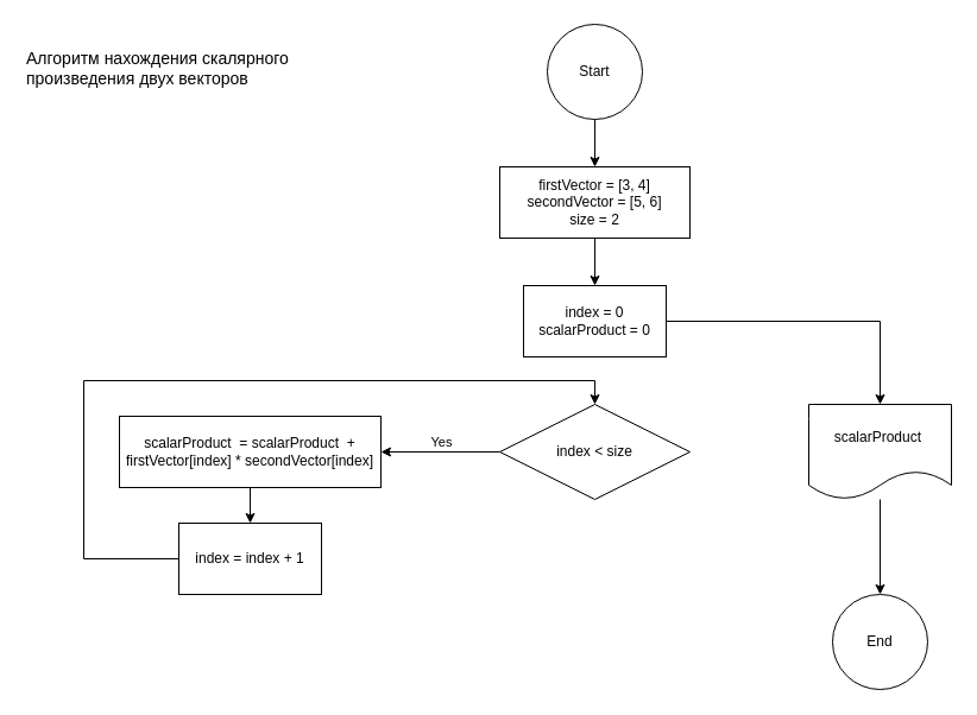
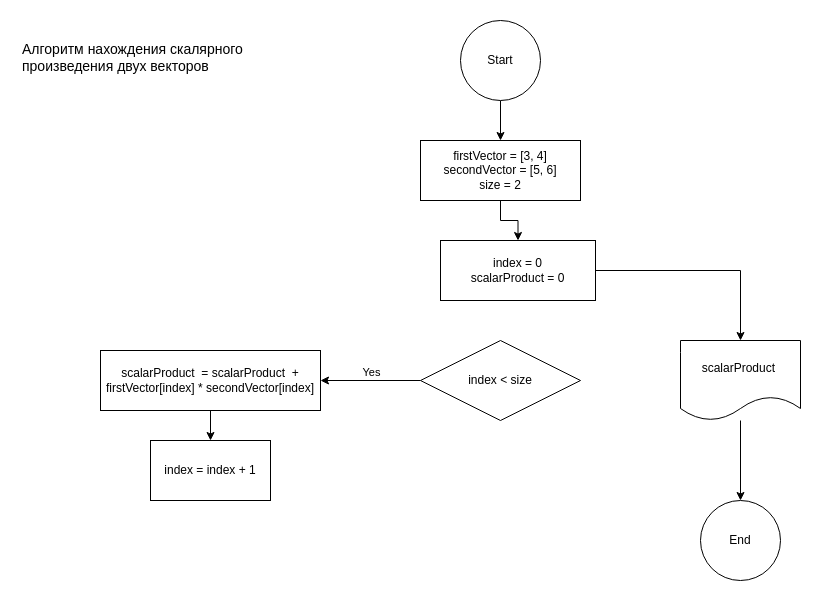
- <mxCell id="8" value="index = 0&lt;br&gt;scalarProduct = 0" style="whiteSpace=wrap;html=1;rounded=0;" vertex="1" parent="1"><mxGeometry x="440" y="240" width="120" height="60" as="geometry" /></mxCell>
+ <mxCell id="8" value="index = 0&lt;br&gt;scalarProduct = 0" style="whiteSpace=wrap;html=1;rounded=0;" vertex="1" parent="1"><mxGeometry x="440" y="240" width="155" height="60" as="geometry" /></mxCell>
- <mxCell id="14" style="edgeStyle=orthogonalEdgeStyle;rounded=0;orthogonalLoop=1;jettySize=auto;html=1;entryX=0.5;entryY=0;entryDx=0;entryDy=0;" edge="1" parent="1" source="15" target="11"><mxGeometry relative="1" as="geometry"><Array as="points"><mxPoint x="70" y="470" /><mxPoint x="70" y="320" /><mxPoint x="500" y="320" /></Array></mxGeometry></mxCell>
